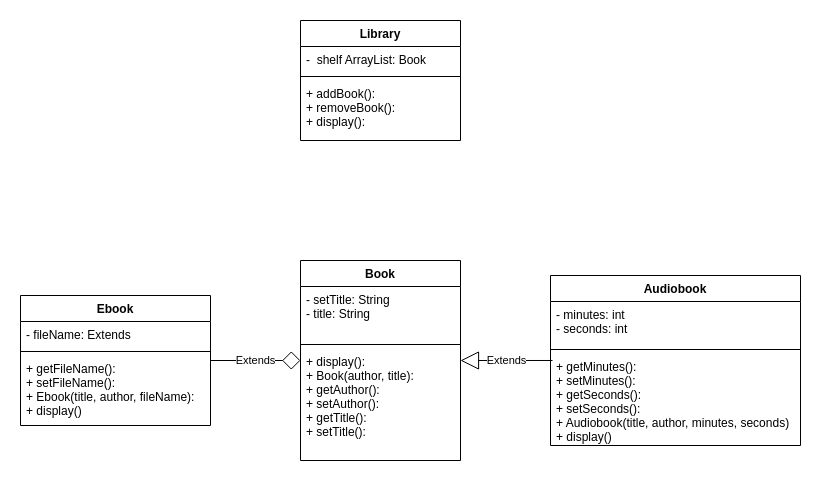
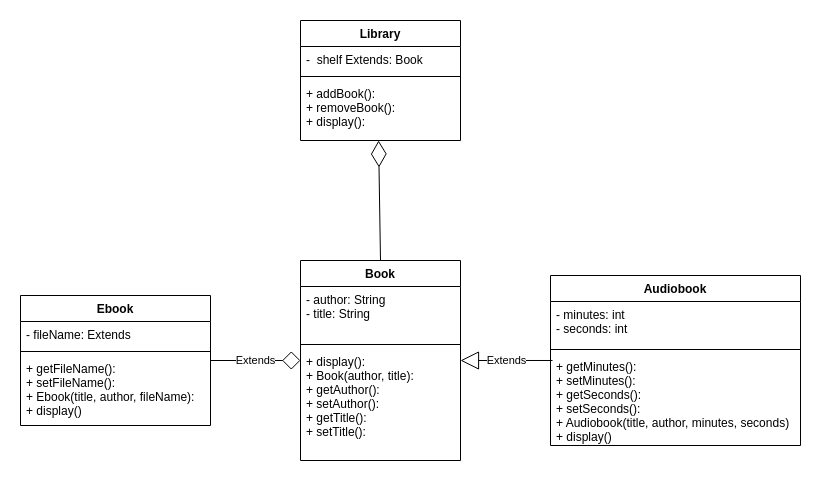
- <mxCell id="15" value="-  shelf ArrayList: Book" style="text;strokeColor=none;fillColor=none;align=left;verticalAlign=top;spacingLeft=4;spacingRight=4;overflow=hidden;rotatable=0;points=[[0,0.5],[1,0.5]];portConstraint=eastwest;" vertex="1" parent="14"><mxGeometry y="26" width="160" height="26" as="geometry" /></mxCell>
+ <mxCell id="15" value="-  shelf Extends: Book" style="text;strokeColor=none;fillColor=none;align=left;verticalAlign=top;spacingLeft=4;spacingRight=4;overflow=hidden;rotatable=0;points=[[0,0.5],[1,0.5]];portConstraint=eastwest;" vertex="1" parent="14"><mxGeometry y="26" width="160" height="26" as="geometry" /></mxCell>
+ <mxCell id="18" value="" style="endArrow=diamondThin;endFill=0;endSize=24;html=1;rounded=0;entryX=0.488;entryY=1;entryDx=0;entryDy=0;entryPerimeter=0;exitX=0.5;exitY=0;exitDx=0;exitDy=0;" edge="1" parent="1" source="2" target="17"><mxGeometry width="160" relative="1" as="geometry"><mxPoint x="176" y="70" as="sourcePoint" /><mxPoint x="336" y="70" as="targetPoint" /></mxGeometry></mxCell>
- <mxCell id="3" value="- setTitle: String&#10;- title: String" style="text;strokeColor=none;fillColor=none;align=left;verticalAlign=top;spacingLeft=4;spacingRight=4;overflow=hidden;rotatable=0;points=[[0,0.5],[1,0.5]];portConstraint=eastwest;" vertex="1" parent="2"><mxGeometry y="26" width="160" height="54" as="geometry" /></mxCell>
+ <mxCell id="3" value="- author: String&#10;- title: String" style="text;strokeColor=none;fillColor=none;align=left;verticalAlign=top;spacingLeft=4;spacingRight=4;overflow=hidden;rotatable=0;points=[[0,0.5],[1,0.5]];portConstraint=eastwest;" vertex="1" parent="2"><mxGeometry y="26" width="160" height="54" as="geometry" /></mxCell>
